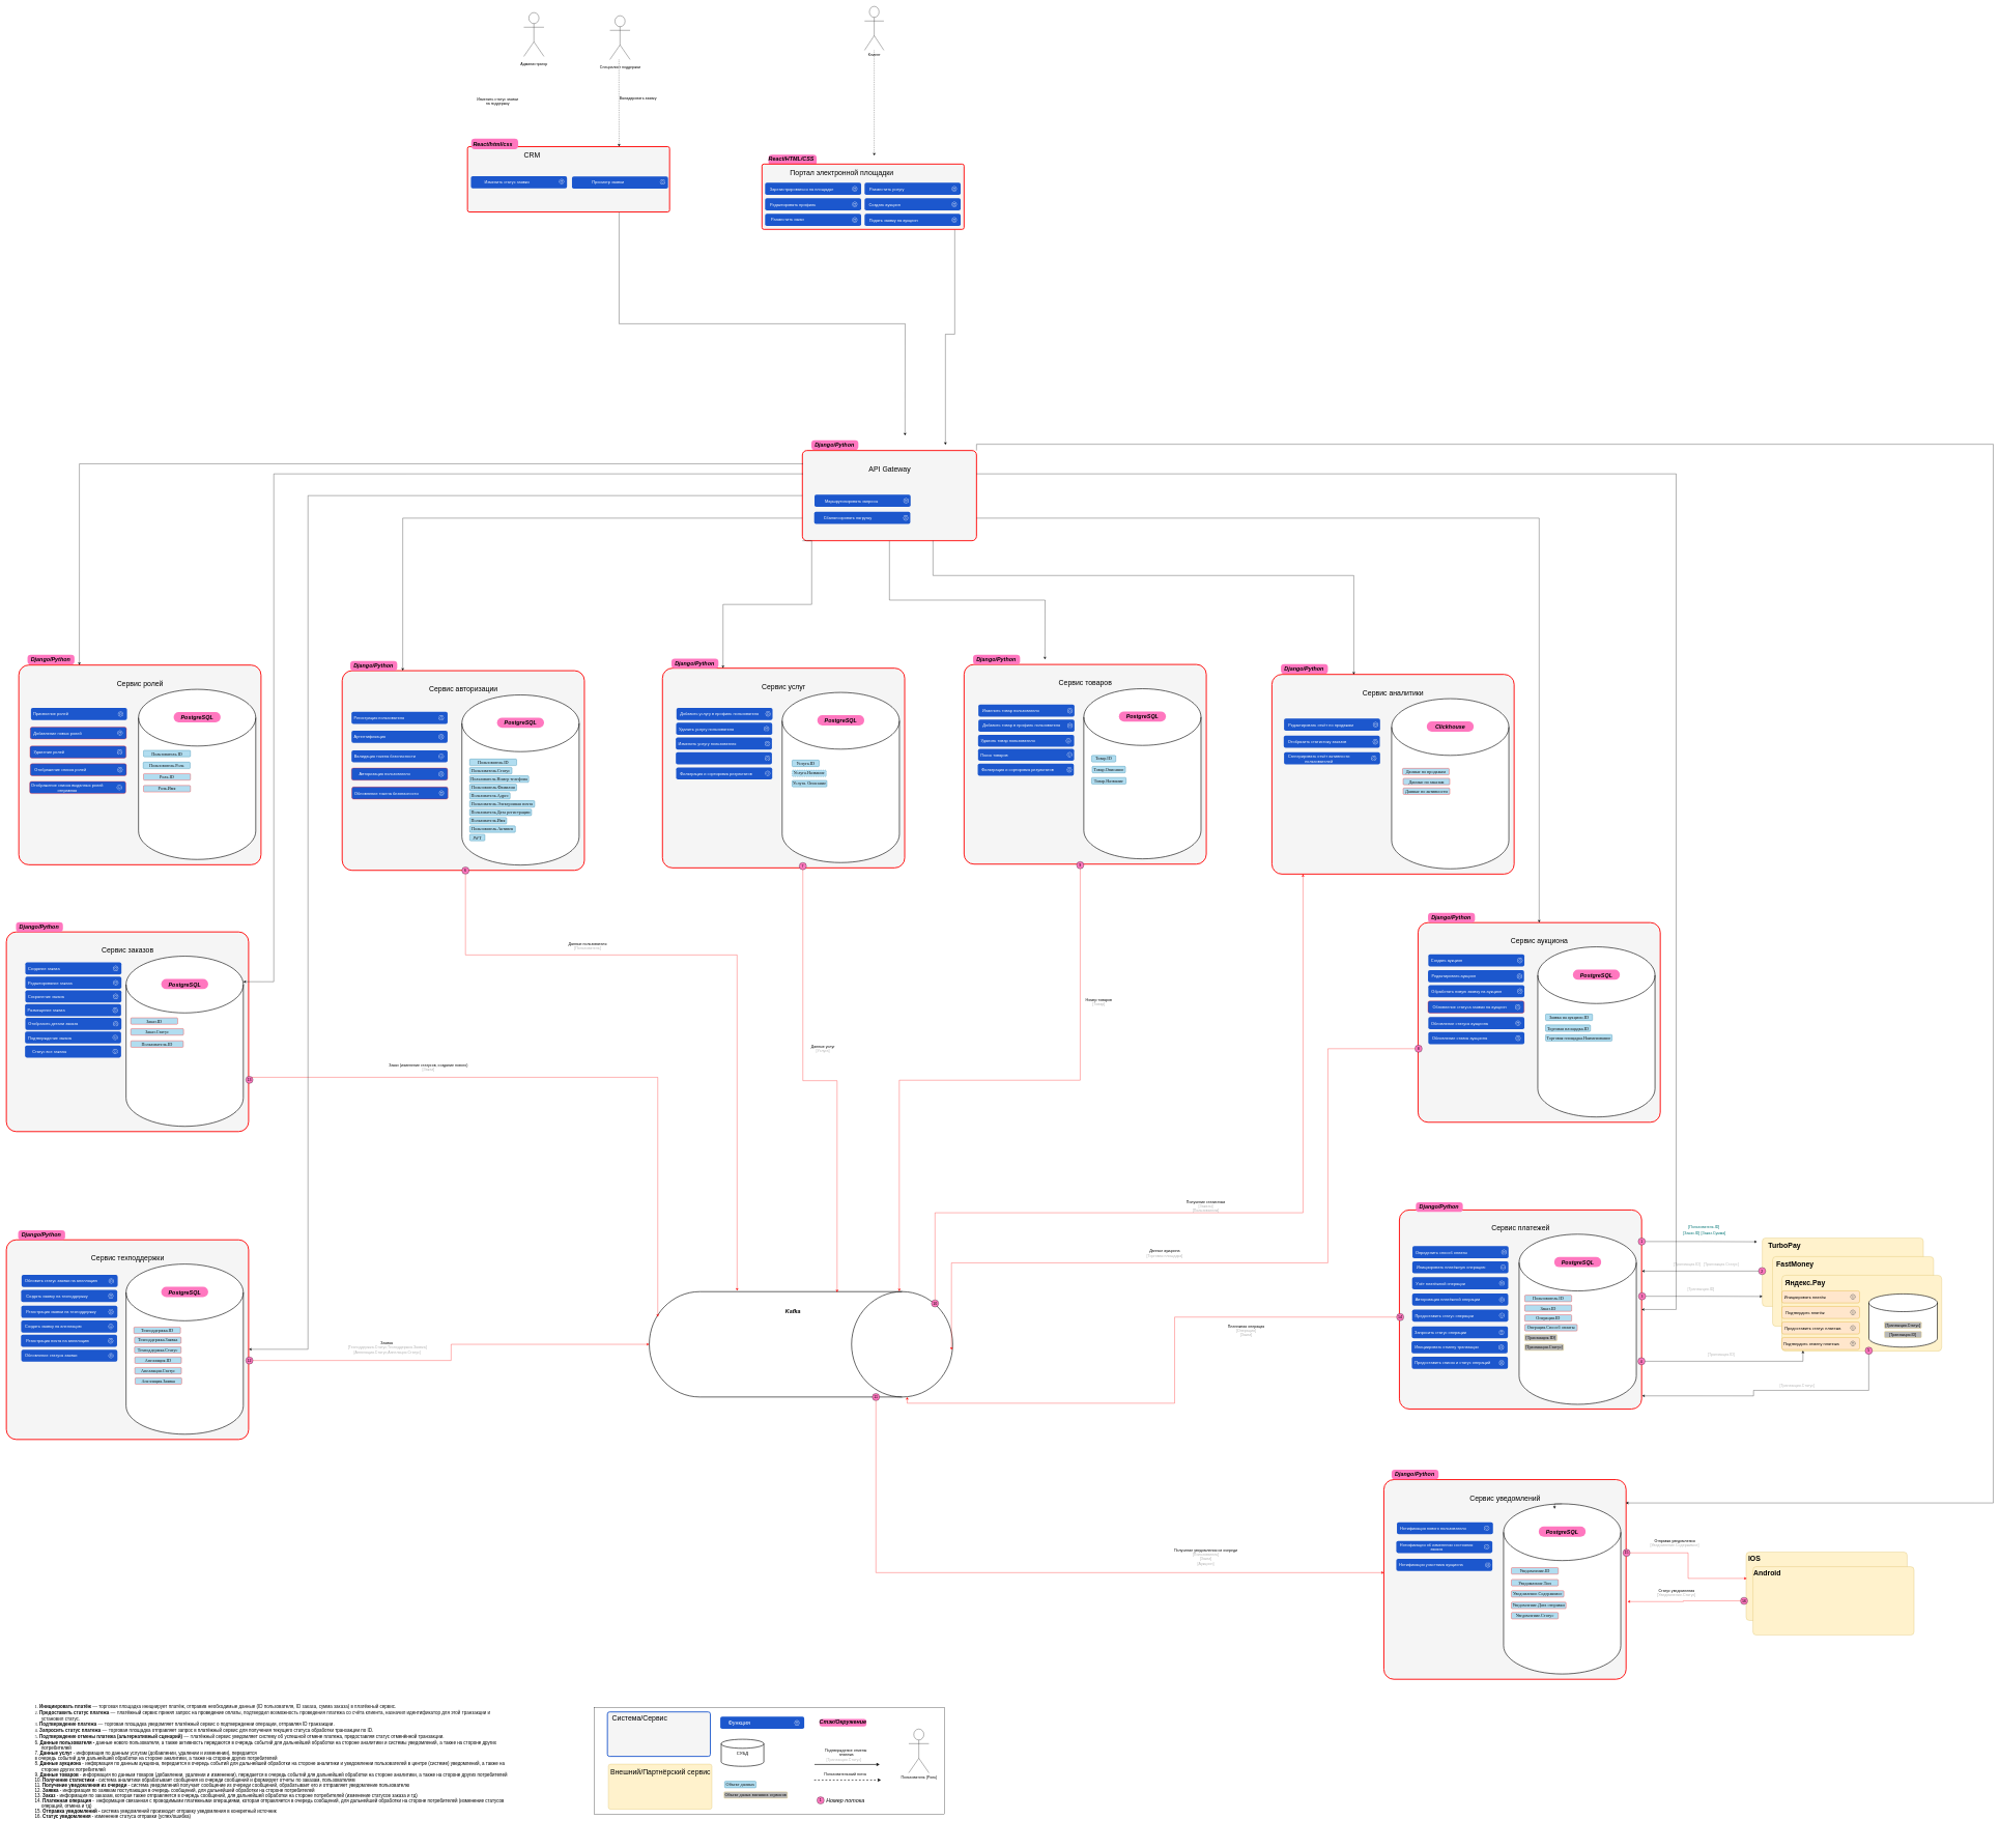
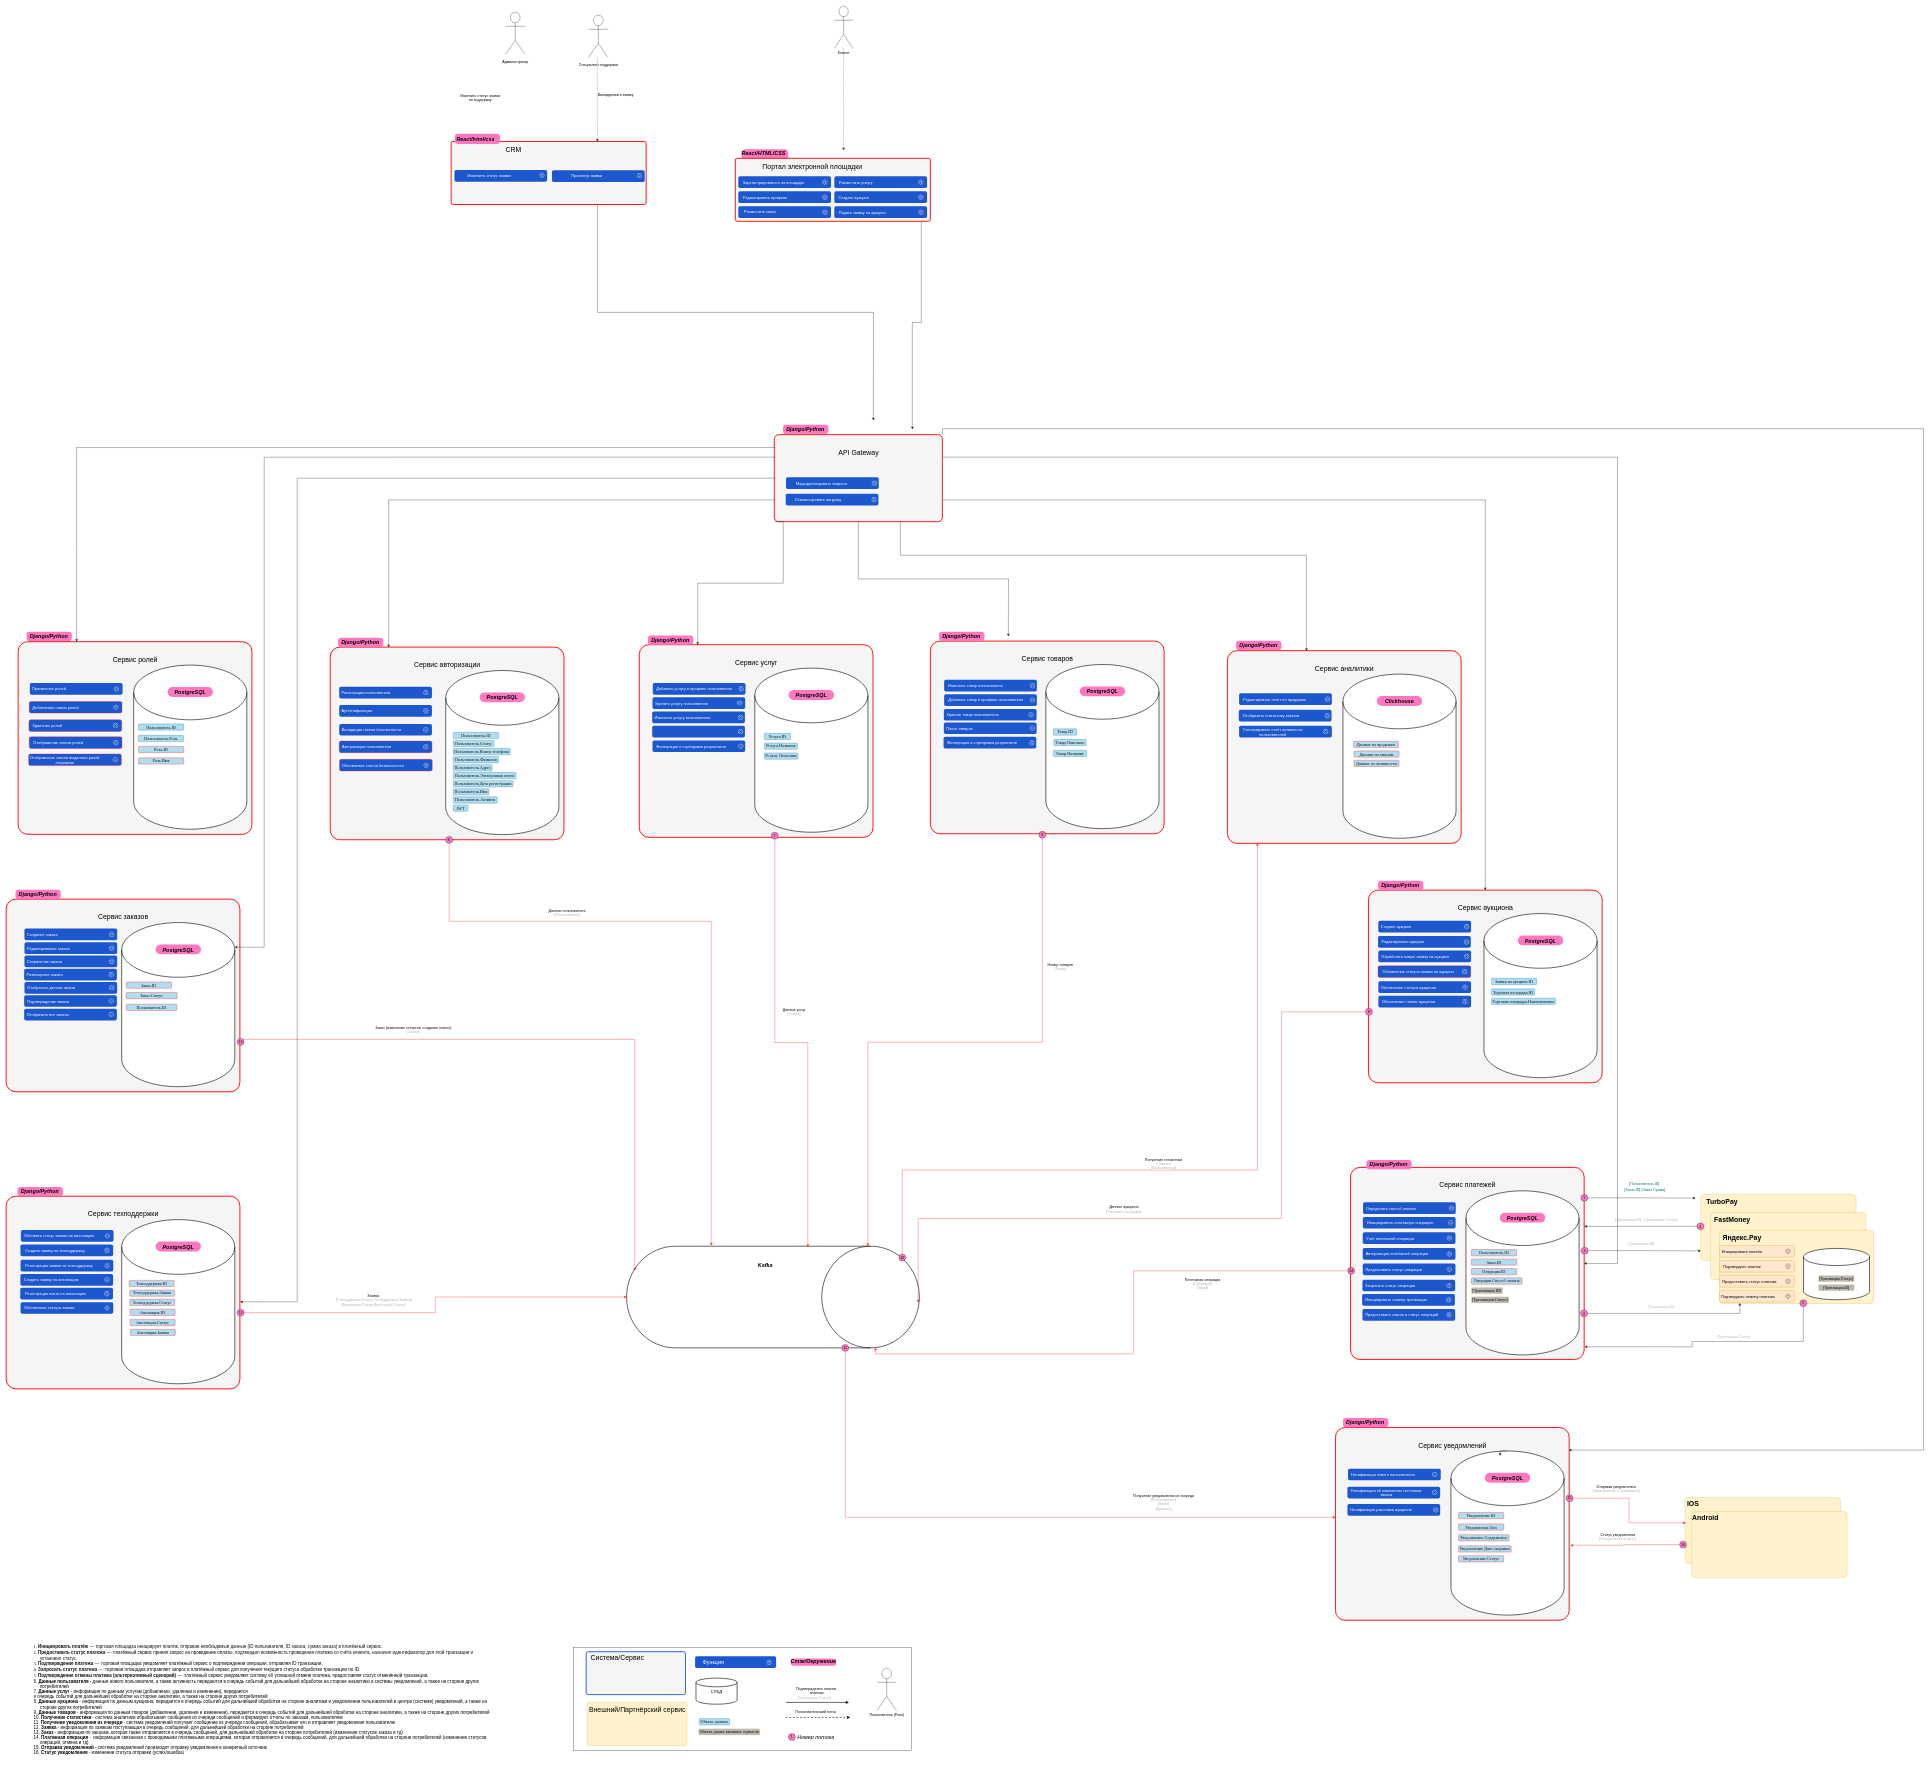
- <mxCell id="165" value="&lt;p style=&quot;margin: 0px 0px 0px 13px; text-indent: -13px; font-variant-numeric: normal; font-variant-east-asian: normal; font-variant-alternates: normal; font-kerning: auto; font-optical-sizing: auto; font-feature-settings: normal; font-variation-settings: normal; font-variant-position: normal; font-stretch: normal; font-size: 14px; line-height: normal; color: rgb(14, 14, 14); text-align: start;&quot; class=&quot;p1&quot;&gt;&lt;font face=&quot;Times New Roman&quot;&gt;Услуга.Название&lt;/font&gt;&lt;/p&gt;" style="rounded=1;whiteSpace=wrap;html=1;fillColor=#b1ddf0;strokeColor=#10739e;dashed=1;" vertex="1" parent="136"><mxGeometry x="417" y="327.63" width="110" height="21" as="geometry" /></mxCell>
+ <mxCell id="165" value="&lt;p style=&quot;margin: 0px 0px 0px 13px; text-indent: -13px; font-variant-numeric: normal; font-variant-east-asian: normal; font-variant-alternates: normal; font-kerning: auto; font-optical-sizing: auto; font-feature-settings: normal; font-variation-settings: normal; font-variant-position: normal; font-stretch: normal; font-size: 14px; line-height: normal; color: rgb(14, 14, 14); text-align: start;&quot; class=&quot;p1&quot;&gt;&lt;font face=&quot;Times New Roman&quot;&gt;Услуга.Название&lt;/font&gt;&lt;/p&gt;" style="rounded=1;whiteSpace=wrap;html=1;fillColor=#b1ddf0;strokeColor=#10739e;" vertex="1" parent="136"><mxGeometry x="417" y="327.63" width="110" height="21" as="geometry" /></mxCell>
- <mxCell id="37" value="Авторизация пользователя" style="text;html=1;align=center;verticalAlign=middle;whiteSpace=wrap;rounded=1;fontSize=13;fontColor=#FFFFFF;strokeColor=none;" vertex="1" parent="34"><mxGeometry x="18" y="4.5" width="178" height="30" as="geometry" /></mxCell>
+ <mxCell id="37" value="Авторизация пользователя" style="text;html=1;align=center;verticalAlign=middle;whiteSpace=wrap;rounded=1;fontSize=13;fontColor=#FFFFFF;strokeColor=none;" vertex="1" parent="34"><mxGeometry x="3" y="4.5" width="178" height="30" as="geometry" /></mxCell>
- <mxCell id="131" value="Статус все заказы" style="text;html=1;align=center;verticalAlign=middle;whiteSpace=wrap;rounded=1;fontSize=13;fontColor=#FFFFFF;strokeColor=none;container=0;" vertex="1" parent="99"><mxGeometry x="63" y="405.5" width="152" height="30" as="geometry" /></mxCell>
+ <mxCell id="131" value="Отобразить все заказы" style="text;html=1;align=center;verticalAlign=middle;whiteSpace=wrap;rounded=1;fontSize=13;fontColor=#FFFFFF;strokeColor=none;container=0;" vertex="1" parent="99"><mxGeometry x="63" y="405.5" width="152" height="30" as="geometry" /></mxCell>
